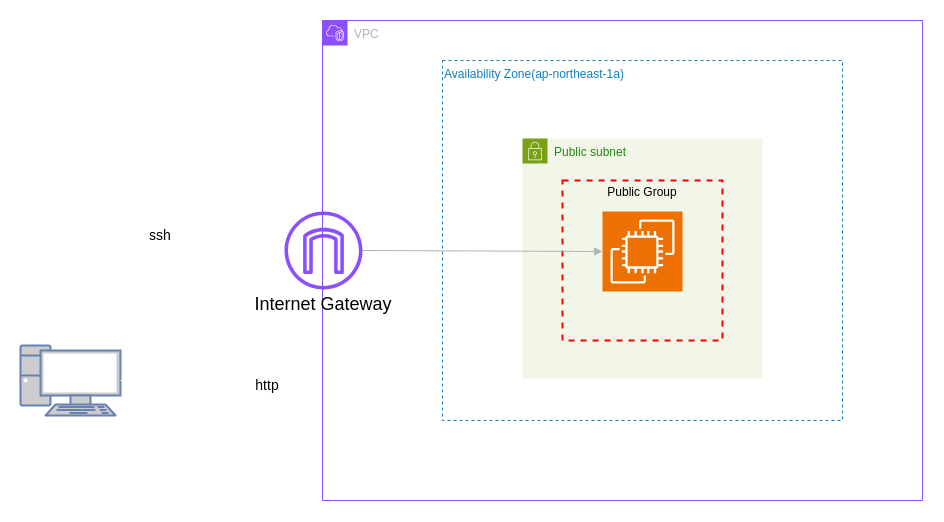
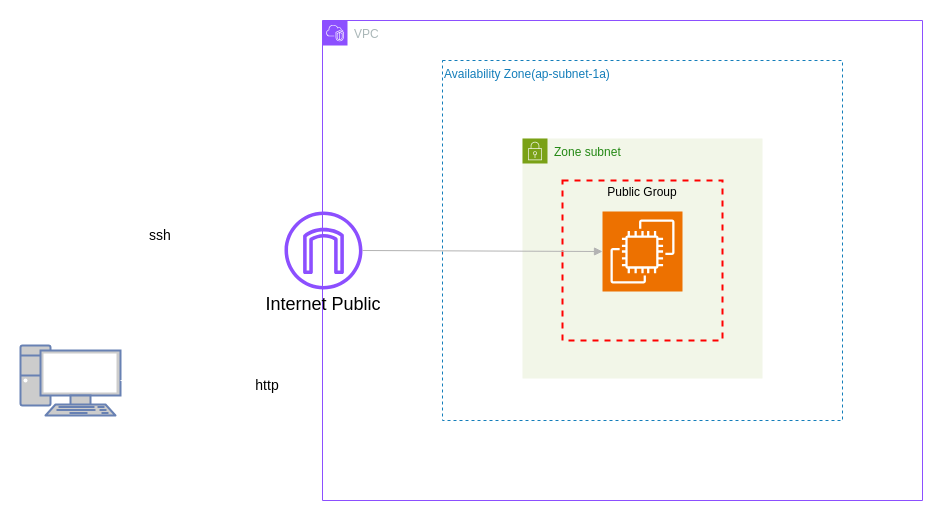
- <mxCell id="3" value="Availability Zone(ap-northeast-1a)" style="fillColor=none;strokeColor=#147EBA;dashed=1;verticalAlign=top;fontStyle=0;fontColor=#147EBA;whiteSpace=wrap;html=1;align=left;" parent="2" vertex="1"><mxGeometry x="120" y="40" width="400" height="360" as="geometry" /></mxCell>
+ <mxCell id="3" value="Availability Zone(ap-subnet-1a)" style="fillColor=none;strokeColor=#147EBA;dashed=1;verticalAlign=top;fontStyle=0;fontColor=#147EBA;whiteSpace=wrap;html=1;align=left;" parent="2" vertex="1"><mxGeometry x="120" y="40" width="400" height="360" as="geometry" /></mxCell>
- <mxCell id="7" value="Public subnet" style="points=[[0,0],[0.25,0],[0.5,0],[0.75,0],[1,0],[1,0.25],[1,0.5],[1,0.75],[1,1],[0.75,1],[0.5,1],[0.25,1],[0,1],[0,0.75],[0,0.5],[0,0.25]];outlineConnect=0;gradientColor=none;html=1;whiteSpace=wrap;fontSize=12;fontStyle=0;container=1;pointerEvents=0;collapsible=0;recursiveResize=0;shape=mxgraph.aws4.group;grIcon=mxgraph.aws4.group_security_group;grStroke=0;strokeColor=#7AA116;fillColor=#F2F6E8;verticalAlign=top;align=left;spacingLeft=30;fontColor=#248814;dashed=0;" parent="2" vertex="1"><mxGeometry x="200" y="118" width="240" height="240" as="geometry" /></mxCell>
+ <mxCell id="7" value="Zone subnet" style="points=[[0,0],[0.25,0],[0.5,0],[0.75,0],[1,0],[1,0.25],[1,0.5],[1,0.75],[1,1],[0.75,1],[0.5,1],[0.25,1],[0,1],[0,0.75],[0,0.5],[0,0.25]];outlineConnect=0;gradientColor=none;html=1;whiteSpace=wrap;fontSize=12;fontStyle=0;container=1;pointerEvents=0;collapsible=0;recursiveResize=0;shape=mxgraph.aws4.group;grIcon=mxgraph.aws4.group_security_group;grStroke=0;strokeColor=#7AA116;fillColor=#F2F6E8;verticalAlign=top;align=left;spacingLeft=30;fontColor=#248814;dashed=0;" parent="2" vertex="1"><mxGeometry x="200" y="118" width="240" height="240" as="geometry" /></mxCell>
- <mxCell id="6" value="&lt;font style=&quot;font-size: 18px;&quot;&gt;Internet Gateway&lt;/font&gt;" style="text;strokeColor=none;align=center;fillColor=none;html=1;verticalAlign=middle;whiteSpace=wrap;rounded=0;" parent="4" vertex="1"><mxGeometry y="78" width="150" height="30" as="geometry" /></mxCell>
+ <mxCell id="6" value="&lt;font style=&quot;font-size: 18px;&quot;&gt;Internet Public&lt;/font&gt;" style="text;strokeColor=none;align=center;fillColor=none;html=1;verticalAlign=middle;whiteSpace=wrap;rounded=0;" parent="4" vertex="1"><mxGeometry y="78" width="150" height="30" as="geometry" /></mxCell>
